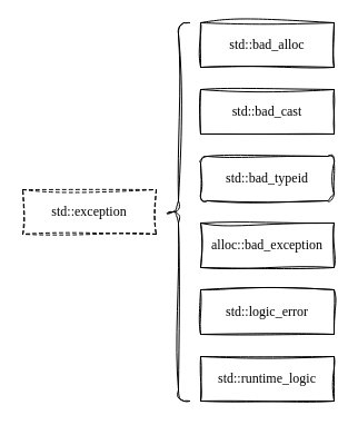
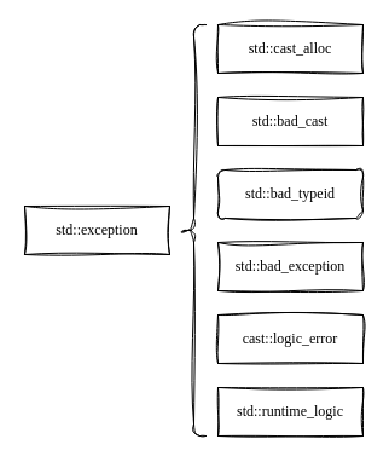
- <mxCell id="2" value="std::bad_alloc" style="whiteSpace=wrap;html=1;sketch=1;curveFitting=1;jiggle=2;fontFamily=Comic Sans MS;" vertex="1" parent="1"><mxGeometry x="180" y="20" width="120" height="40" as="geometry" /></mxCell>
+ <mxCell id="2" value="std::cast_alloc" style="whiteSpace=wrap;html=1;sketch=1;curveFitting=1;jiggle=2;fontFamily=Comic Sans MS;" vertex="1" parent="1"><mxGeometry x="180" y="20" width="120" height="40" as="geometry" /></mxCell>
- <mxCell id="3" value="std::exception" style="whiteSpace=wrap;html=1;sketch=1;curveFitting=1;jiggle=2;fontFamily=Comic Sans MS;dashed=1;" vertex="1" parent="1"><mxGeometry x="20" y="170" width="120" height="40" as="geometry" /></mxCell>
+ <mxCell id="3" value="std::exception" style="whiteSpace=wrap;html=1;sketch=1;curveFitting=1;jiggle=2;fontFamily=Comic Sans MS;" vertex="1" parent="1"><mxGeometry x="20" y="170" width="120" height="40" as="geometry" /></mxCell>
- <mxCell id="6" value="alloc::bad_exception" style="whiteSpace=wrap;html=1;sketch=1;curveFitting=1;jiggle=2;fontFamily=Comic Sans MS;" vertex="1" parent="1"><mxGeometry x="180" y="200" width="120" height="40" as="geometry" /></mxCell>
+ <mxCell id="6" value="std::bad_exception" style="whiteSpace=wrap;html=1;sketch=1;curveFitting=1;jiggle=2;fontFamily=Comic Sans MS;" vertex="1" parent="1"><mxGeometry x="180" y="200" width="120" height="40" as="geometry" /></mxCell>
- <mxCell id="7" value="std::logic_error" style="whiteSpace=wrap;html=1;sketch=1;curveFitting=1;jiggle=2;fontFamily=Comic Sans MS;" vertex="1" parent="1"><mxGeometry x="180" y="260" width="120" height="40" as="geometry" /></mxCell>
+ <mxCell id="7" value="cast::logic_error" style="whiteSpace=wrap;html=1;sketch=1;curveFitting=1;jiggle=2;fontFamily=Comic Sans MS;" vertex="1" parent="1"><mxGeometry x="180" y="260" width="120" height="40" as="geometry" /></mxCell>
